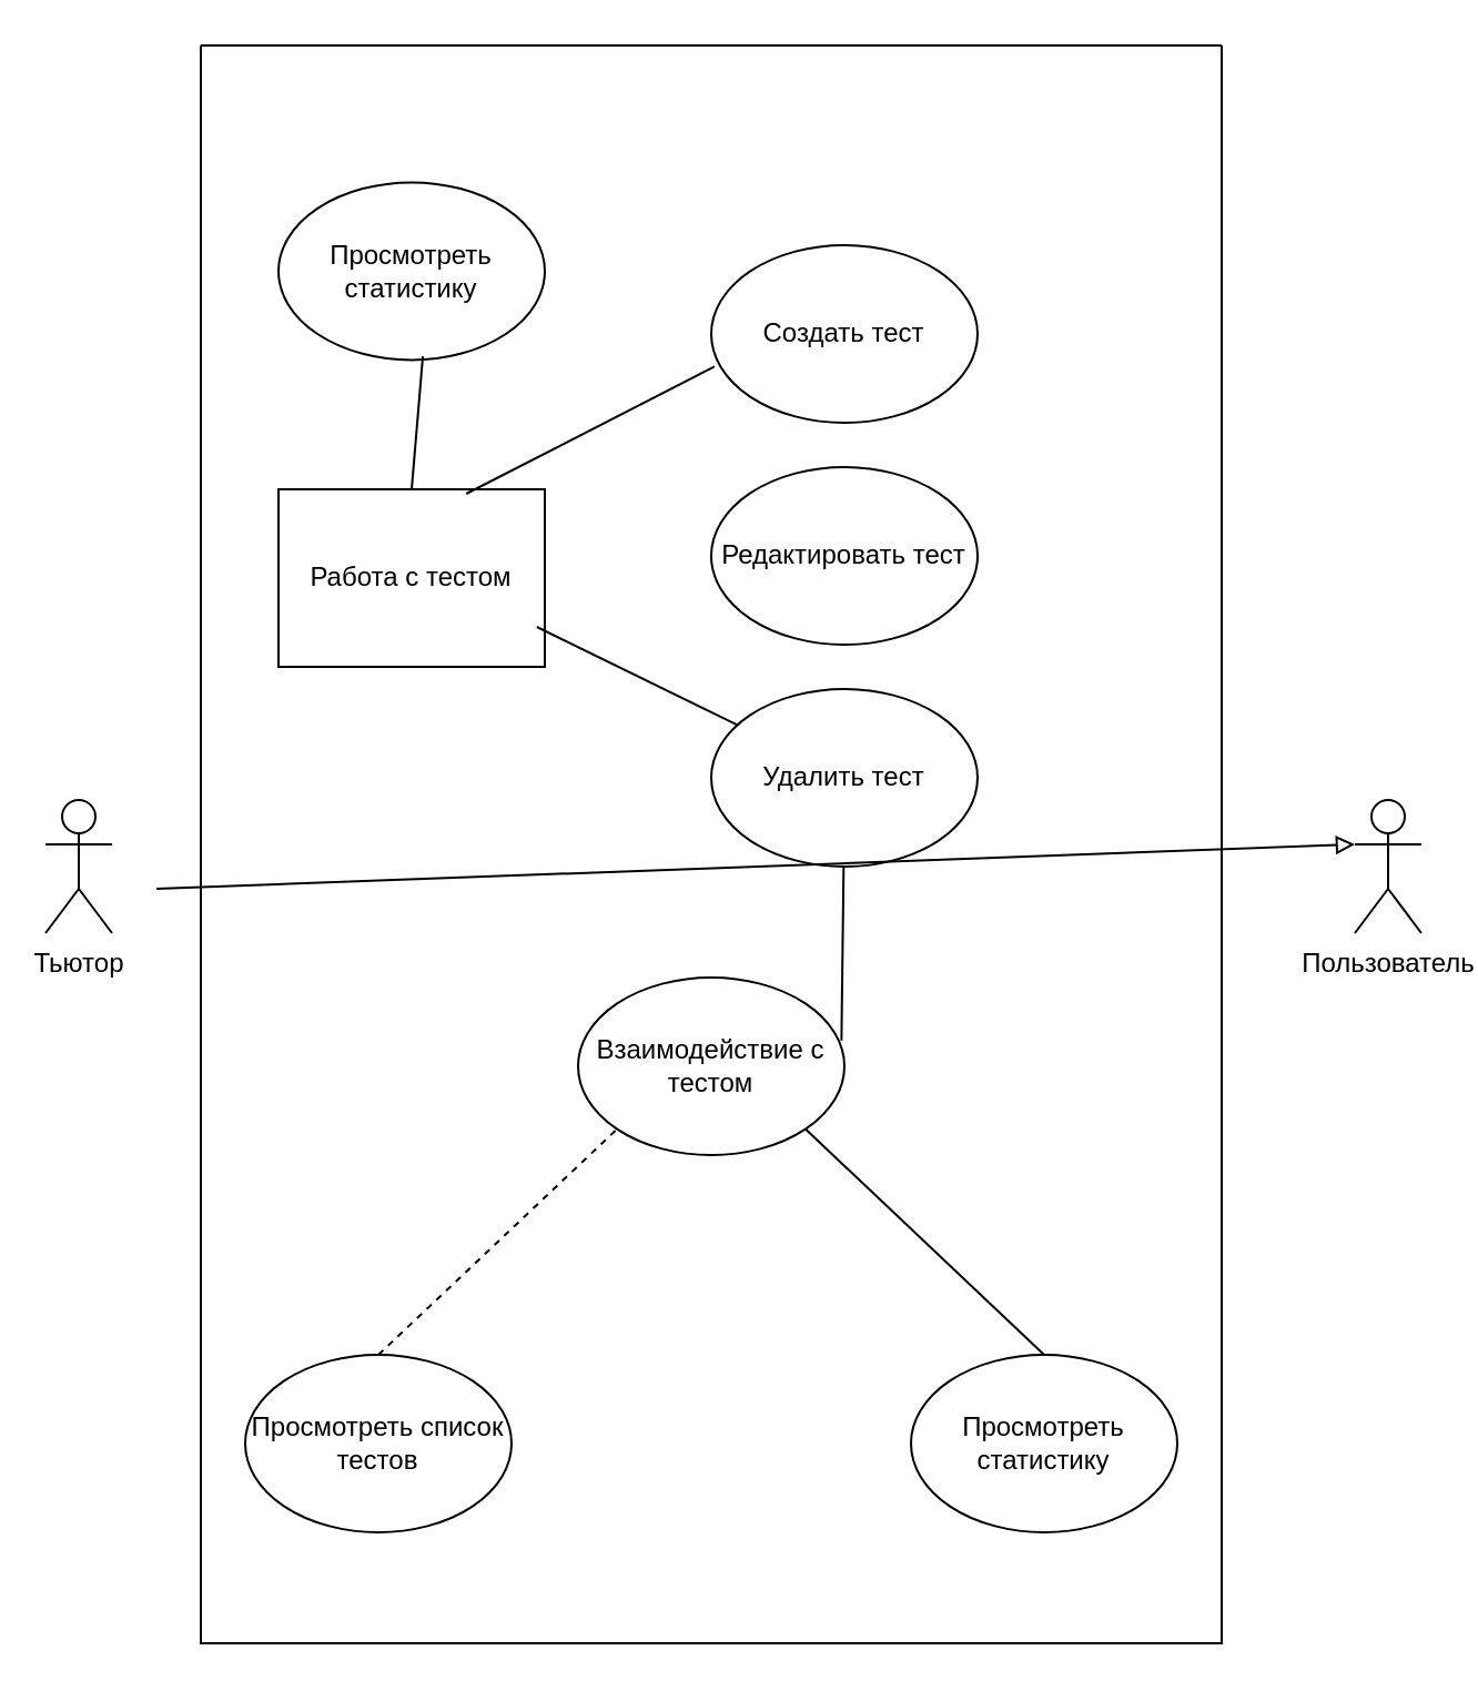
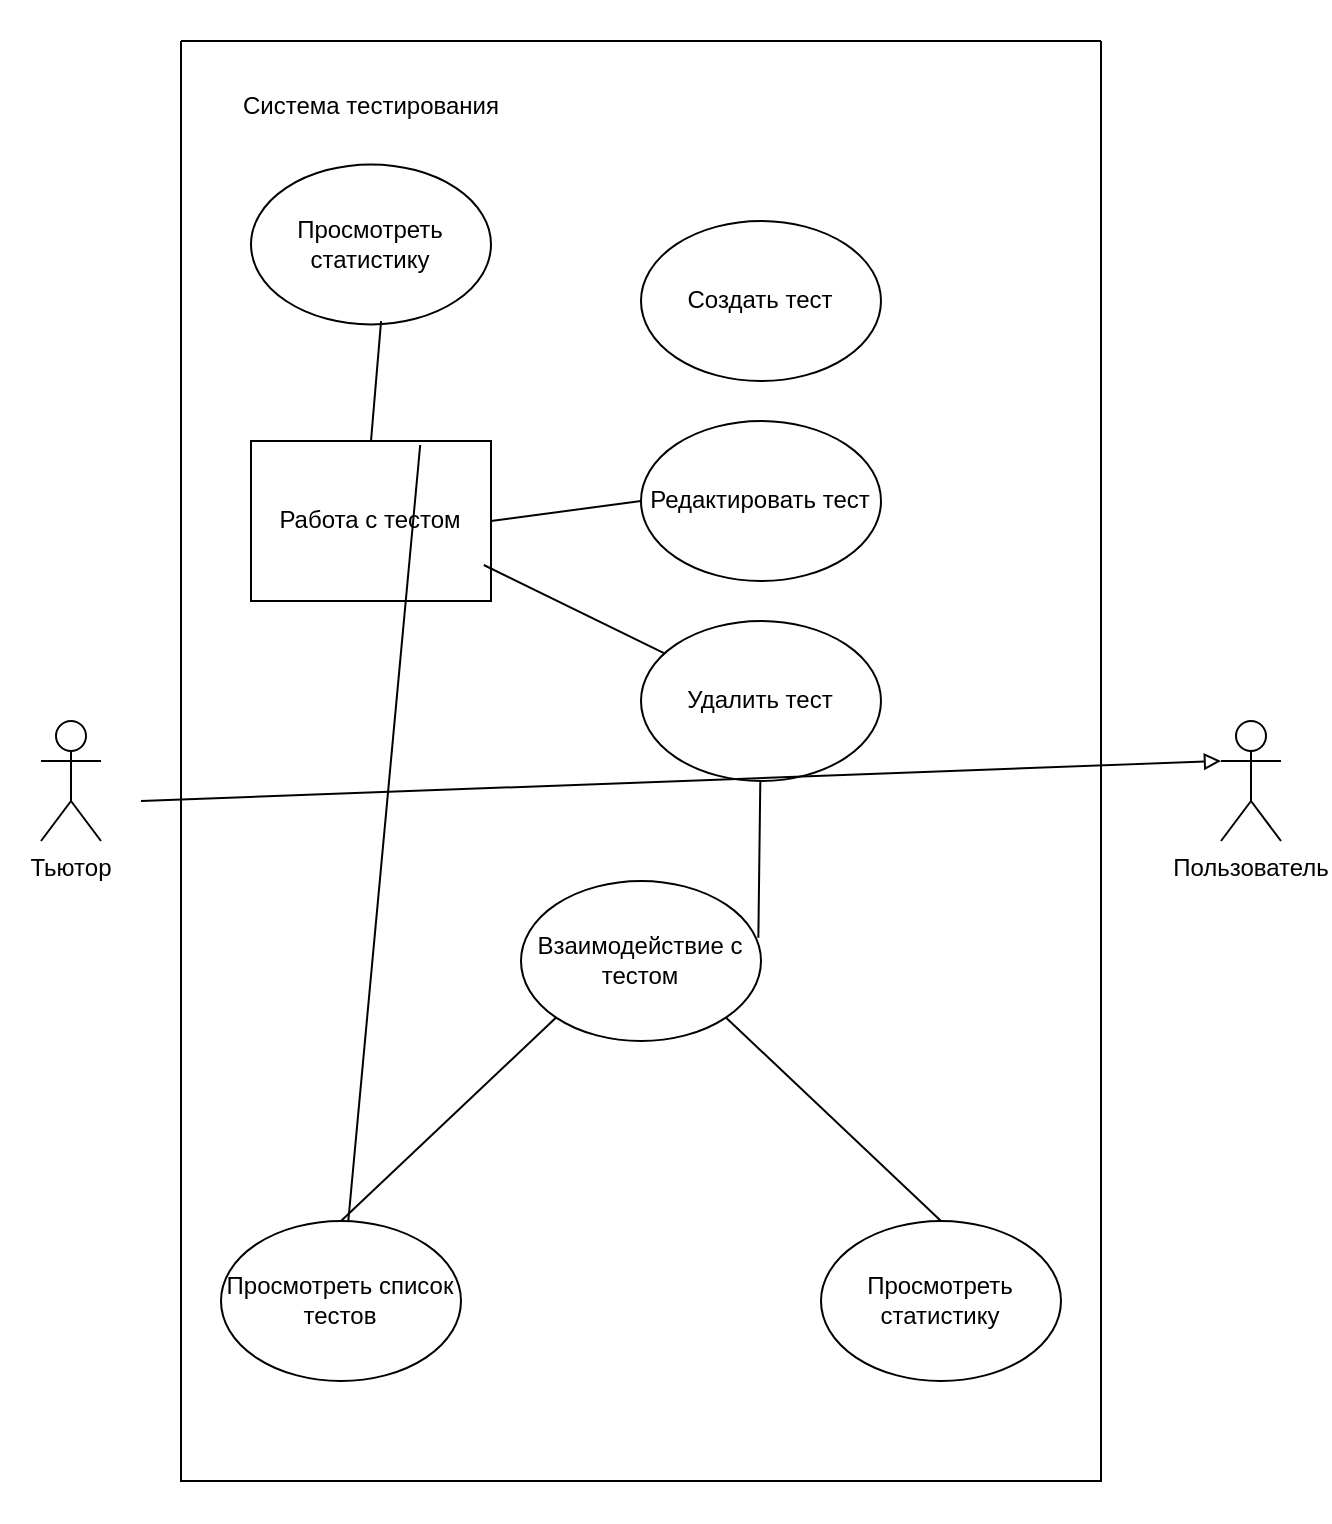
+ <mxCell id="6" value="Система тестирования" style="text;html=1;align=center;verticalAlign=middle;resizable=0;points=[];autosize=1;strokeColor=none;fillColor=none;" parent="4" vertex="1"><mxGeometry x="20" y="18" width="150" height="30" as="geometry" /></mxCell>
- <mxCell id="12" value="" style="endArrow=none;html=1;rounded=0;entryX=0.012;entryY=0.684;entryDx=0;entryDy=0;entryPerimeter=0;exitX=0.705;exitY=0.025;exitDx=0;exitDy=0;exitPerimeter=0;" edge="1" parent="4" source="11" target="5"><mxGeometry width="50" height="50" relative="1" as="geometry"><mxPoint x="140" y="200" as="sourcePoint" /><mxPoint x="190" y="150" as="targetPoint" /></mxGeometry></mxCell>
+ <mxCell id="12" value="" style="endArrow=none;html=1;rounded=0;exitX=0.705;exitY=0.025;exitDx=0;exitDy=0;exitPerimeter=0;" edge="1" parent="4" source="11" target="9"><mxGeometry width="50" height="50" relative="1" as="geometry"><mxPoint x="140" y="200" as="sourcePoint" /><mxPoint x="190" y="150" as="targetPoint" /></mxGeometry></mxCell>
+ <mxCell id="13" value="" style="endArrow=none;html=1;rounded=0;entryX=0;entryY=0.5;entryDx=0;entryDy=0;exitX=1;exitY=0.5;exitDx=0;exitDy=0;" edge="1" parent="4" source="11" target="7"><mxGeometry width="50" height="50" relative="1" as="geometry"><mxPoint x="130" y="212" as="sourcePoint" /><mxPoint x="241" y="155" as="targetPoint" /></mxGeometry></mxCell>
- <mxCell id="16" value="" style="endArrow=none;html=1;rounded=0;exitX=0.5;exitY=0;exitDx=0;exitDy=0;entryX=0;entryY=1;entryDx=0;entryDy=0;dashed=1;" edge="1" parent="4" source="9" target="15"><mxGeometry width="50" height="50" relative="1" as="geometry"><mxPoint x="70" y="560" as="sourcePoint" /><mxPoint x="120" y="510" as="targetPoint" /></mxGeometry></mxCell>
+ <mxCell id="16" value="" style="endArrow=none;html=1;rounded=0;exitX=0.5;exitY=0;exitDx=0;exitDy=0;entryX=0;entryY=1;entryDx=0;entryDy=0;" edge="1" parent="4" source="9" target="15"><mxGeometry width="50" height="50" relative="1" as="geometry"><mxPoint x="70" y="560" as="sourcePoint" /><mxPoint x="120" y="510" as="targetPoint" /></mxGeometry></mxCell>
